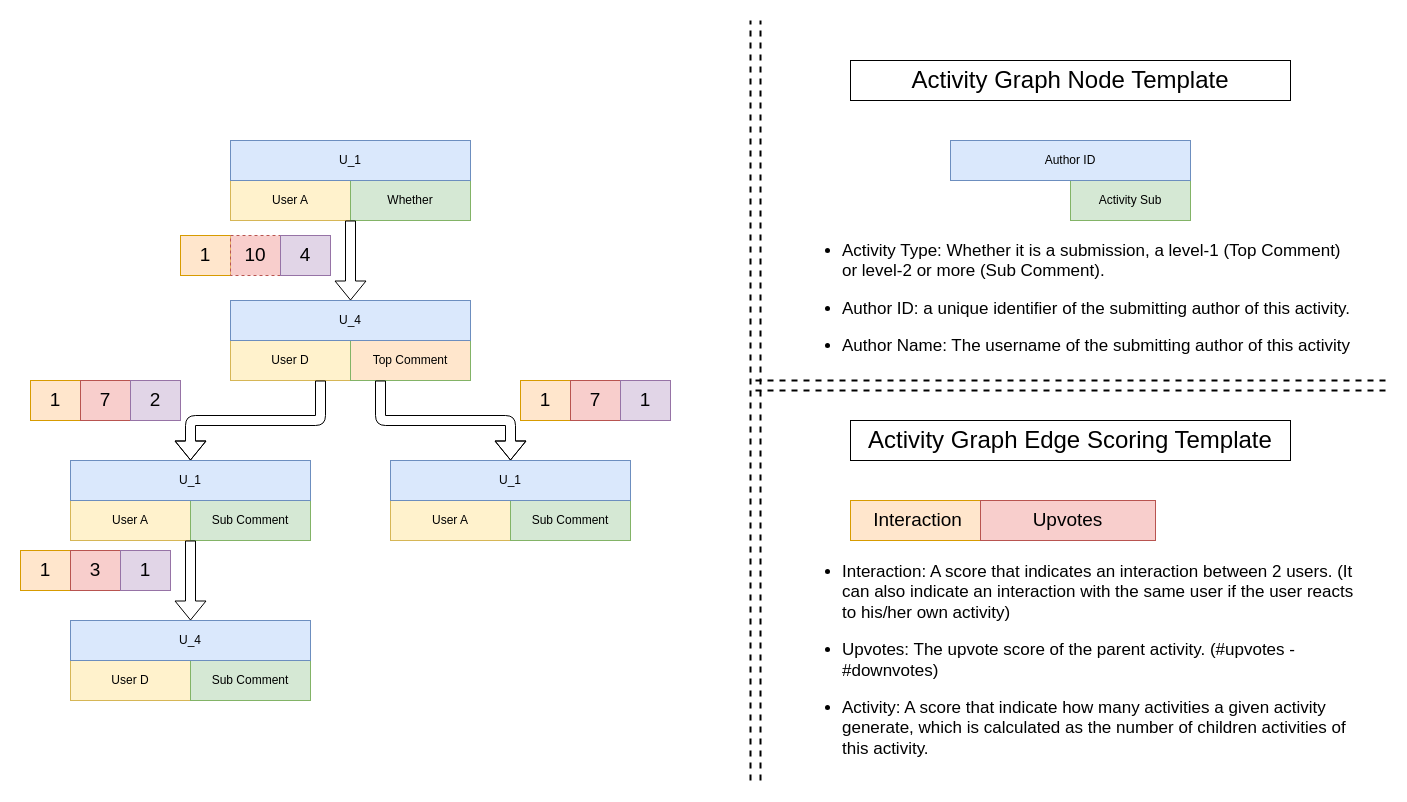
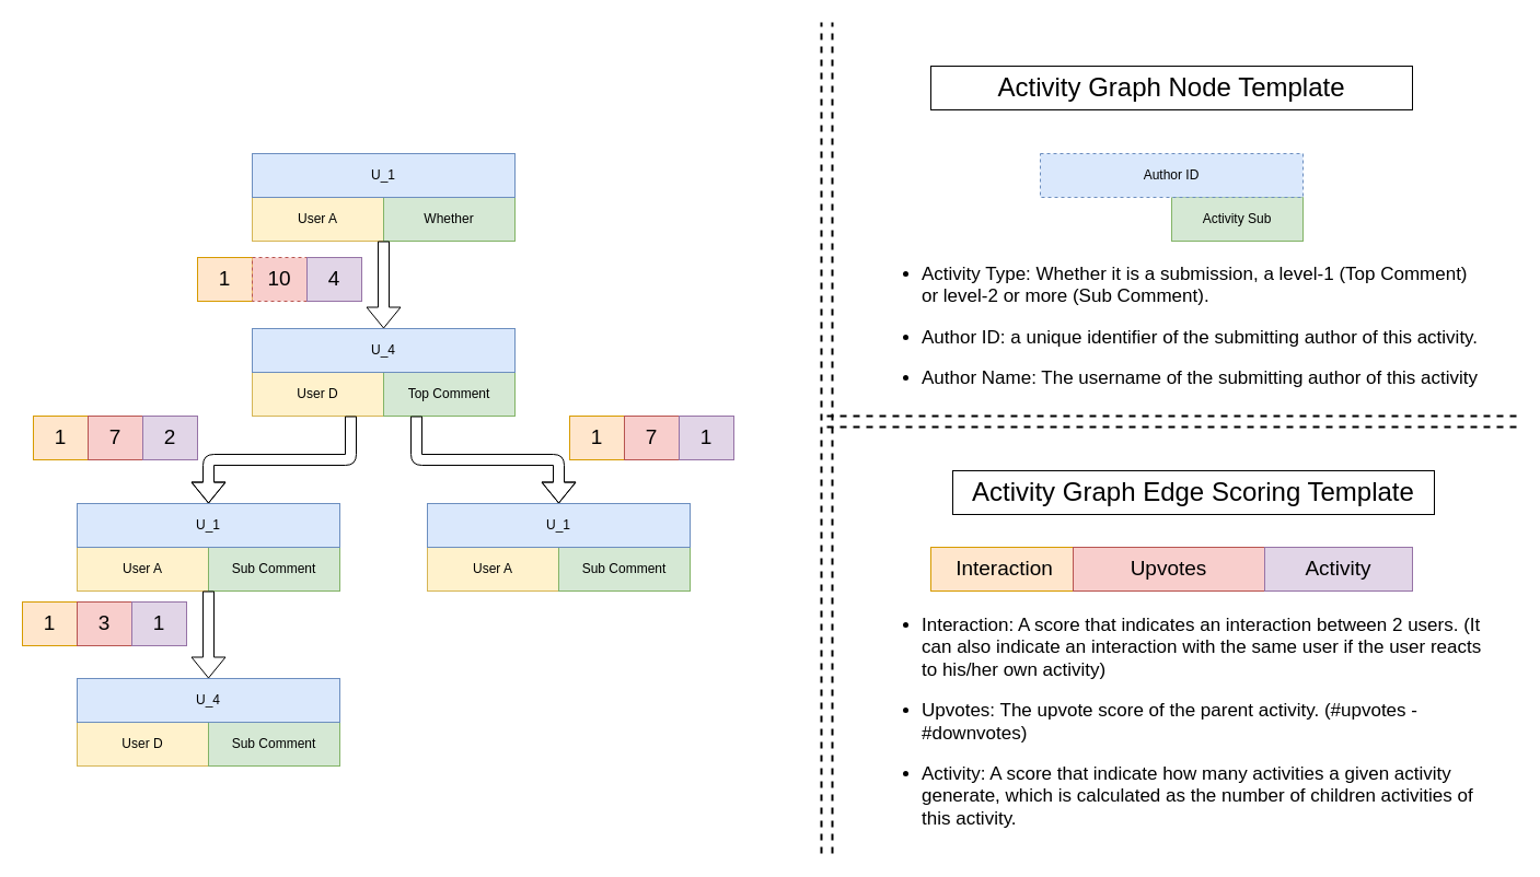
- <mxCell id="3" value="Author ID" style="rounded=0;whiteSpace=wrap;html=1;fillColor=#dae8fc;strokeColor=#6c8ebf;" vertex="1" parent="1"><mxGeometry x="950" y="140" width="240" height="40" as="geometry" /></mxCell>
+ <mxCell id="3" value="Author ID" style="rounded=0;whiteSpace=wrap;html=1;fillColor=#dae8fc;strokeColor=#6c8ebf;dashed=1;" vertex="1" parent="1"><mxGeometry x="950" y="140" width="240" height="40" as="geometry" /></mxCell>
- <mxCell id="8" value="Top Comment" style="rounded=0;whiteSpace=wrap;html=1;fillColor=#ffe6cc;strokeColor=#82b366;" vertex="1" parent="1"><mxGeometry x="350" y="340" width="120" height="40" as="geometry" /></mxCell>
+ <mxCell id="8" value="Top Comment" style="rounded=0;whiteSpace=wrap;html=1;fillColor=#d5e8d4;strokeColor=#82b366;" vertex="1" parent="1"><mxGeometry x="350" y="340" width="120" height="40" as="geometry" /></mxCell>
- <mxCell id="26" value="&lt;font style=&quot;font-size: 24px&quot;&gt;Activity Graph Edge Scoring Template&lt;/font&gt;" style="text;html=1;fillColor=none;align=center;verticalAlign=middle;whiteSpace=wrap;rounded=0;strokeColor=#000000;" vertex="1" parent="1"><mxGeometry x="850" y="420" width="440" height="40" as="geometry" /></mxCell>
+ <mxCell id="26" value="&lt;font style=&quot;font-size: 24px&quot;&gt;Activity Graph Edge Scoring Template&lt;/font&gt;" style="text;html=1;fillColor=none;align=center;verticalAlign=middle;whiteSpace=wrap;rounded=0;strokeColor=#000000;" vertex="1" parent="1"><mxGeometry x="870" y="430" width="440" height="40" as="geometry" /></mxCell>
+ <mxCell id="29" value="Activity" style="text;html=1;fillColor=#e1d5e7;align=center;verticalAlign=middle;whiteSpace=wrap;rounded=0;strokeColor=#9673a6;fontSize=19;" vertex="1" parent="1"><mxGeometry x="1155" y="500" width="135" height="40" as="geometry" /></mxCell>
